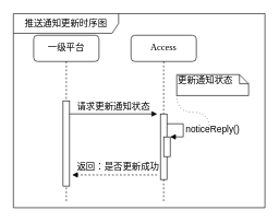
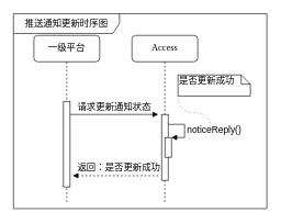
- <mxCell id="12" value="&lt;span style=&quot;font-size: 14px&quot;&gt;更新通知状态&lt;/span&gt;&lt;br&gt;" style="shape=note;whiteSpace=wrap;html=1;size=14;verticalAlign=top;align=left;spacingTop=-6;" vertex="1" parent="1"><mxGeometry x="270" y="113" width="110" height="32" as="geometry" /></mxCell>
+ <mxCell id="12" value="&lt;span style=&quot;font-size: 14px&quot;&gt;是否更新成功&lt;/span&gt;&lt;br&gt;" style="shape=note;whiteSpace=wrap;html=1;size=14;verticalAlign=top;align=left;spacingTop=-6;" vertex="1" parent="1"><mxGeometry x="270" y="113" width="110" height="32" as="geometry" /></mxCell>
